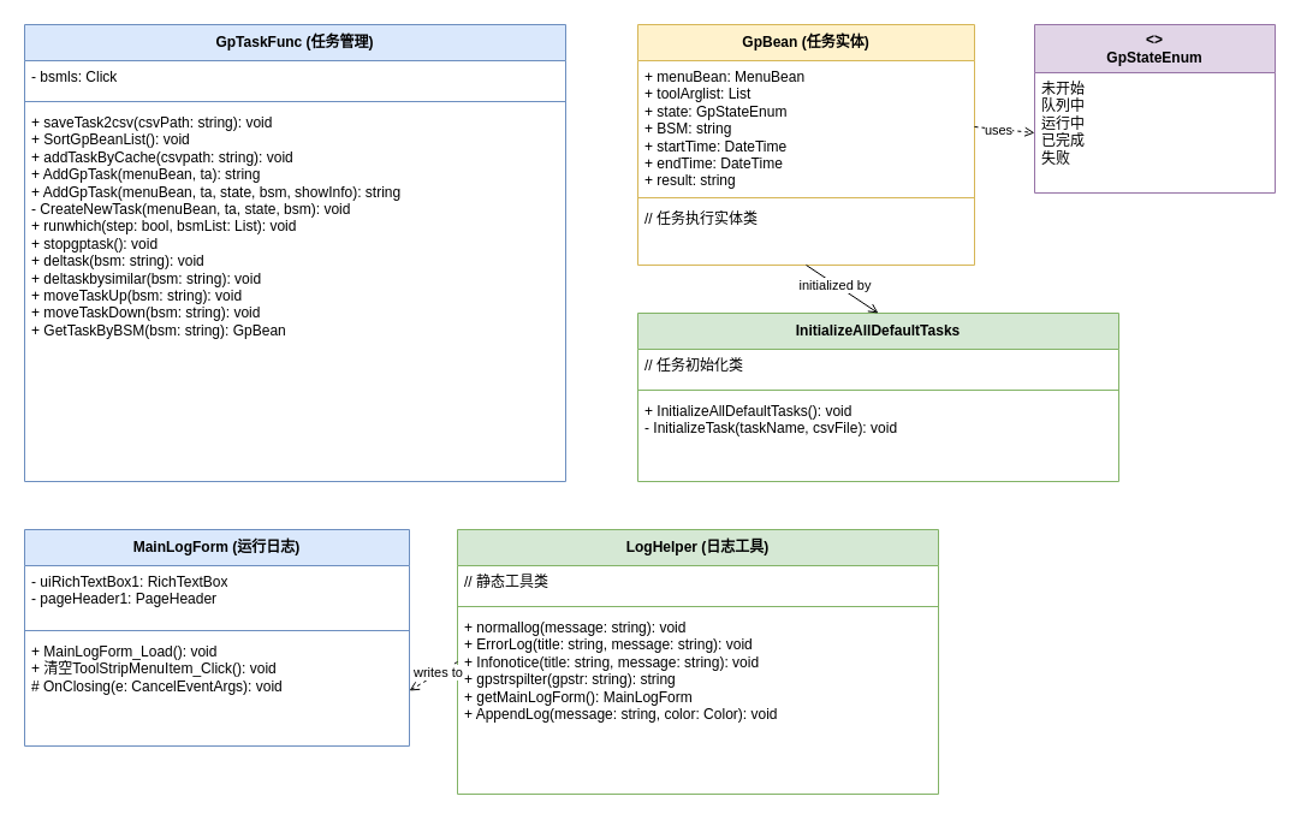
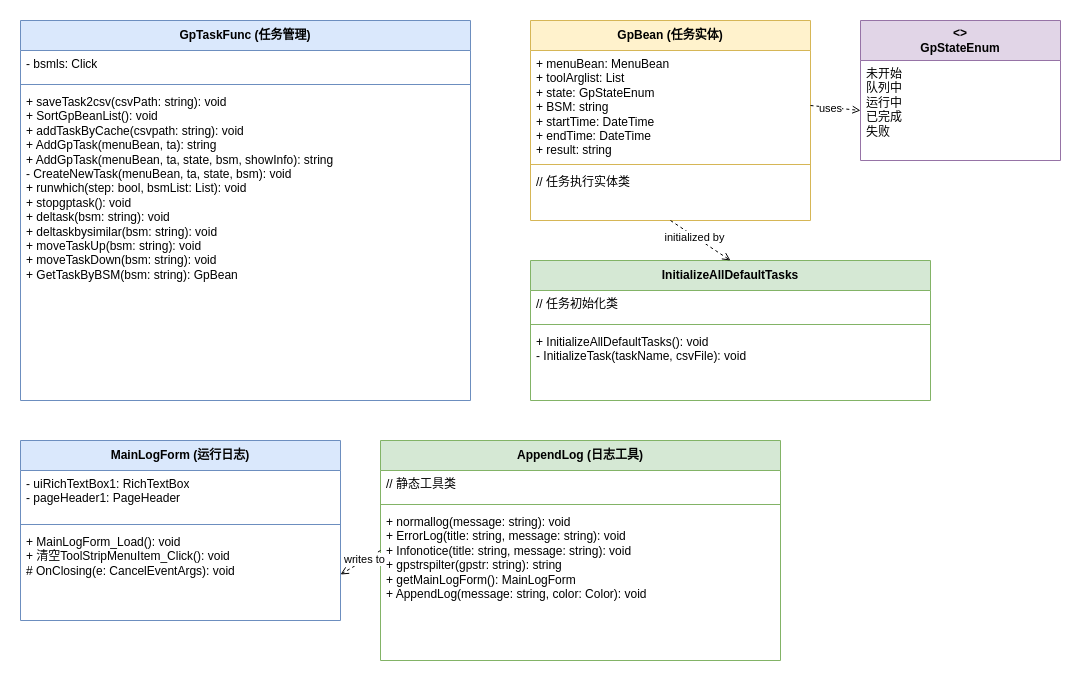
- <mxCell id="28" value="" style="endArrow=open;endFill=0;dashed=0;html=1;rounded=0;exitX=0.5;exitY=1;exitDx=0;exitDy=0;entryX=0.5;entryY=0;entryDx=0;entryDy=0;" edge="1" parent="1" source="6" target="20"><mxGeometry width="50" height="50" relative="1" as="geometry"><mxPoint x="480" y="330" as="sourcePoint" /><mxPoint x="530" y="280" as="targetPoint" /></mxGeometry></mxCell>
+ <mxCell id="28" value="" style="endArrow=open;endFill=0;dashed=1;html=1;rounded=0;exitX=0.5;exitY=1;exitDx=0;exitDy=0;entryX=0.5;entryY=0;entryDx=0;entryDy=0;" edge="1" parent="1" source="6" target="20"><mxGeometry width="50" height="50" relative="1" as="geometry"><mxPoint x="480" y="330" as="sourcePoint" /><mxPoint x="530" y="280" as="targetPoint" /></mxGeometry></mxCell>
- <mxCell id="16" value="&lt;b&gt;LogHelper (日志工具)&lt;/b&gt;" style="swimlane;fontStyle=0;childLayout=stackLayout;horizontal=1;startSize=30;horizontalStack=0;resizeParent=1;resizeParentMax=0;resizeLast=0;collapsible=1;marginBottom=0;whiteSpace=wrap;html=1;fillColor=#d5e8d4;strokeColor=#82b366;" vertex="1" parent="1"><mxGeometry x="380" y="440" width="400" height="220" as="geometry" /></mxCell>
+ <mxCell id="16" value="&lt;b&gt;AppendLog (日志工具)&lt;/b&gt;" style="swimlane;fontStyle=0;childLayout=stackLayout;horizontal=1;startSize=30;horizontalStack=0;resizeParent=1;resizeParentMax=0;resizeLast=0;collapsible=1;marginBottom=0;whiteSpace=wrap;html=1;fillColor=#d5e8d4;strokeColor=#82b366;" vertex="1" parent="1"><mxGeometry x="380" y="440" width="400" height="220" as="geometry" /></mxCell>
